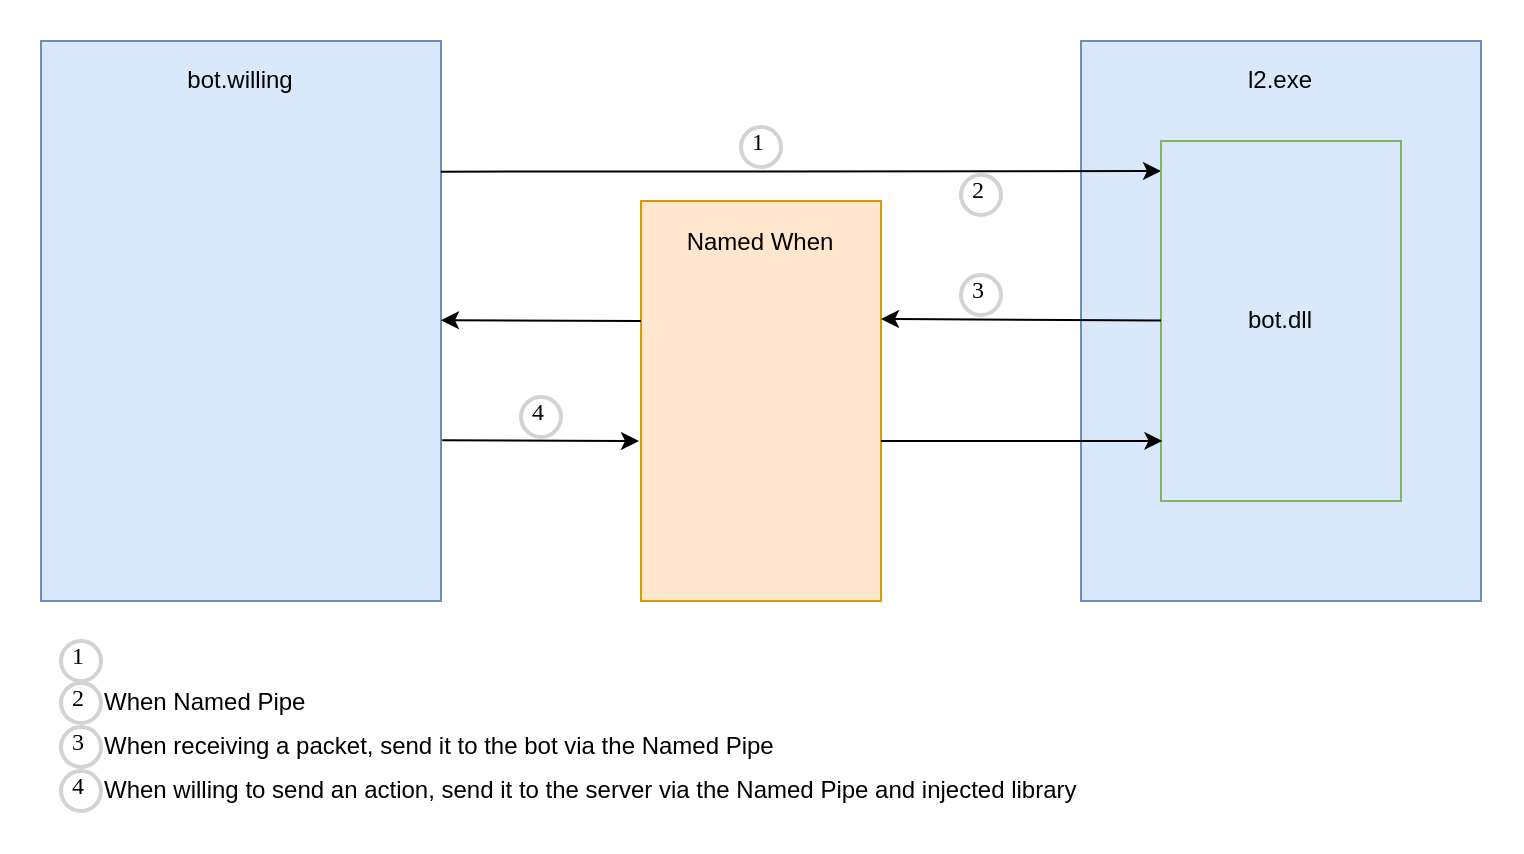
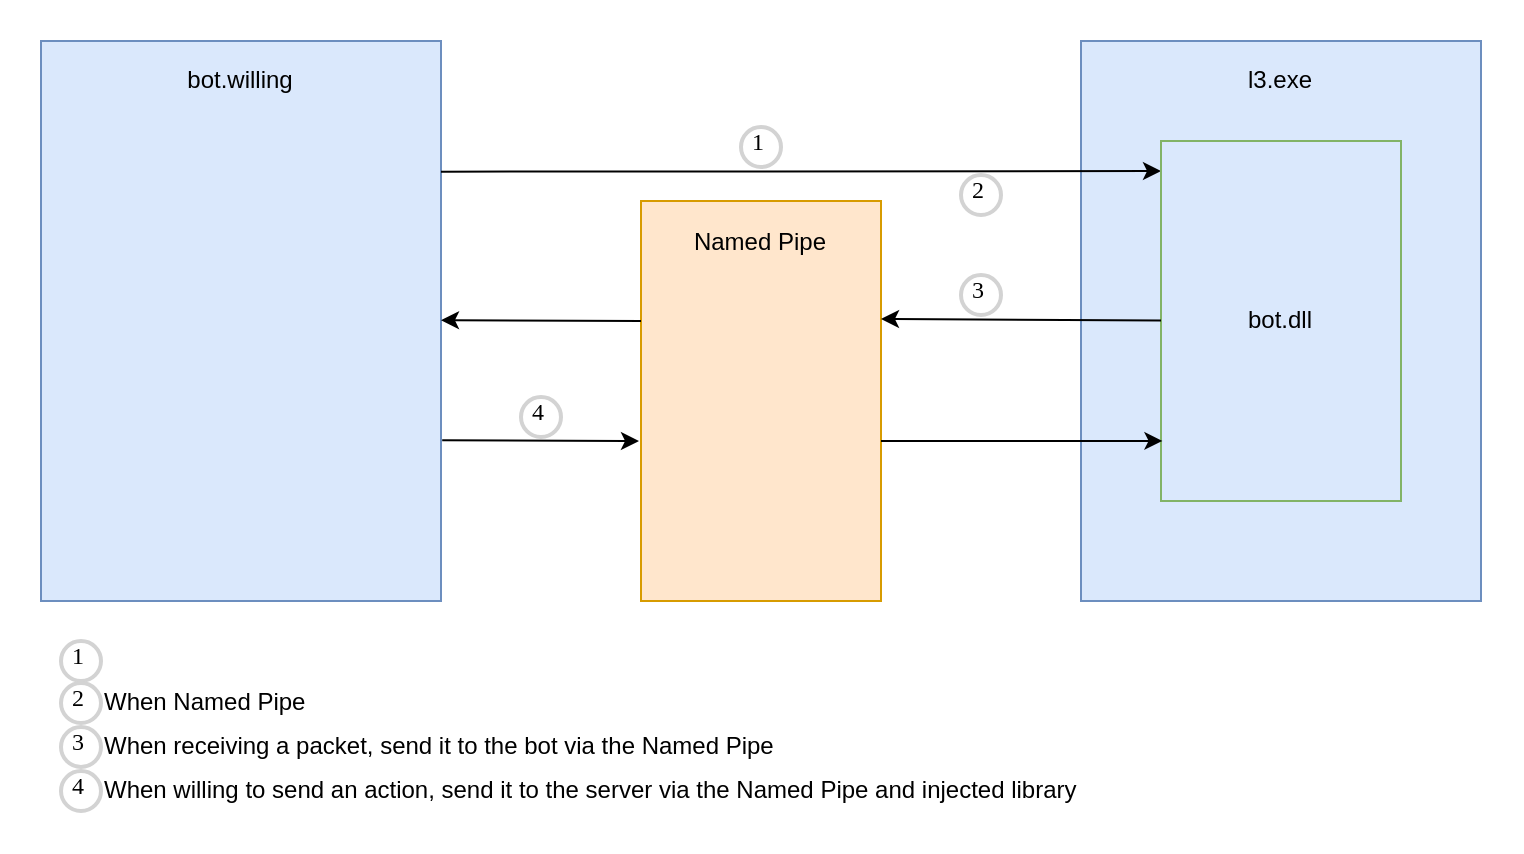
- <mxCell id="2" value="l2.exe" style="rounded=0;whiteSpace=wrap;html=1;spacingBottom=-27;labelPosition=center;verticalLabelPosition=top;align=center;verticalAlign=bottom;spacingTop=0;spacing=0;fillColor=#dae8fc;strokeColor=#6c8ebf;" vertex="1" parent="1"><mxGeometry x="540" y="20" width="200" height="280" as="geometry" /></mxCell>
+ <mxCell id="2" value="l3.exe" style="rounded=0;whiteSpace=wrap;html=1;spacingBottom=-27;labelPosition=center;verticalLabelPosition=top;align=center;verticalAlign=bottom;spacingTop=0;spacing=0;fillColor=#dae8fc;strokeColor=#6c8ebf;" vertex="1" parent="1"><mxGeometry x="540" y="20" width="200" height="280" as="geometry" /></mxCell>
- <mxCell id="6" value="&lt;div&gt;Named When&lt;/div&gt;" style="rounded=0;whiteSpace=wrap;html=1;spacingBottom=-30;labelPosition=center;verticalLabelPosition=top;align=center;verticalAlign=bottom;fillColor=#ffe6cc;strokeColor=#d79b00;" vertex="1" parent="1"><mxGeometry x="320" y="100" width="120" height="200" as="geometry" /></mxCell>
+ <mxCell id="6" value="&lt;div&gt;Named Pipe&lt;/div&gt;" style="rounded=0;whiteSpace=wrap;html=1;spacingBottom=-30;labelPosition=center;verticalLabelPosition=top;align=center;verticalAlign=bottom;fillColor=#ffe6cc;strokeColor=#d79b00;" vertex="1" parent="1"><mxGeometry x="320" y="100" width="120" height="200" as="geometry" /></mxCell>
